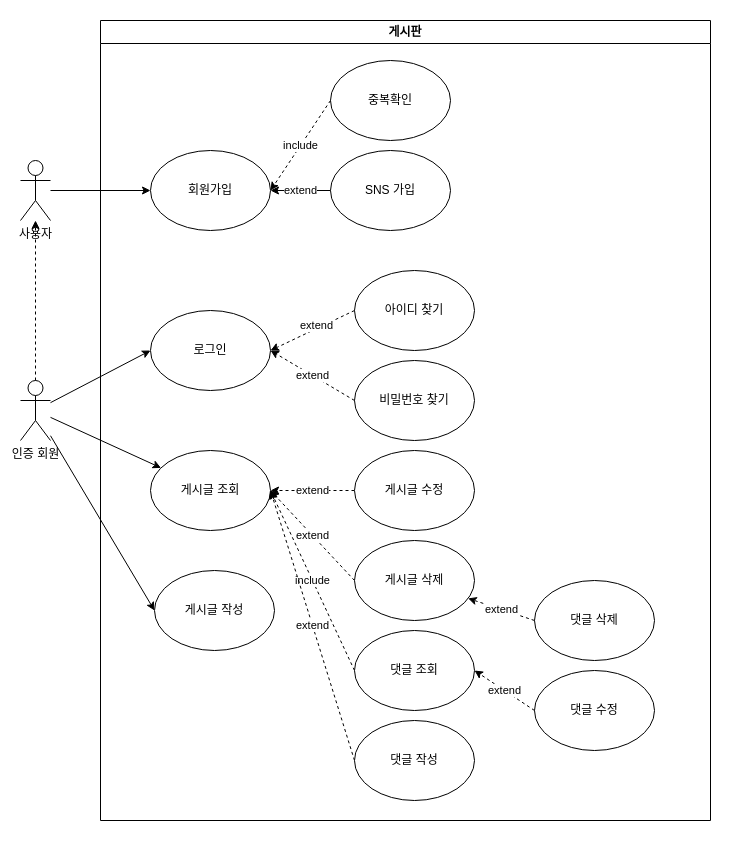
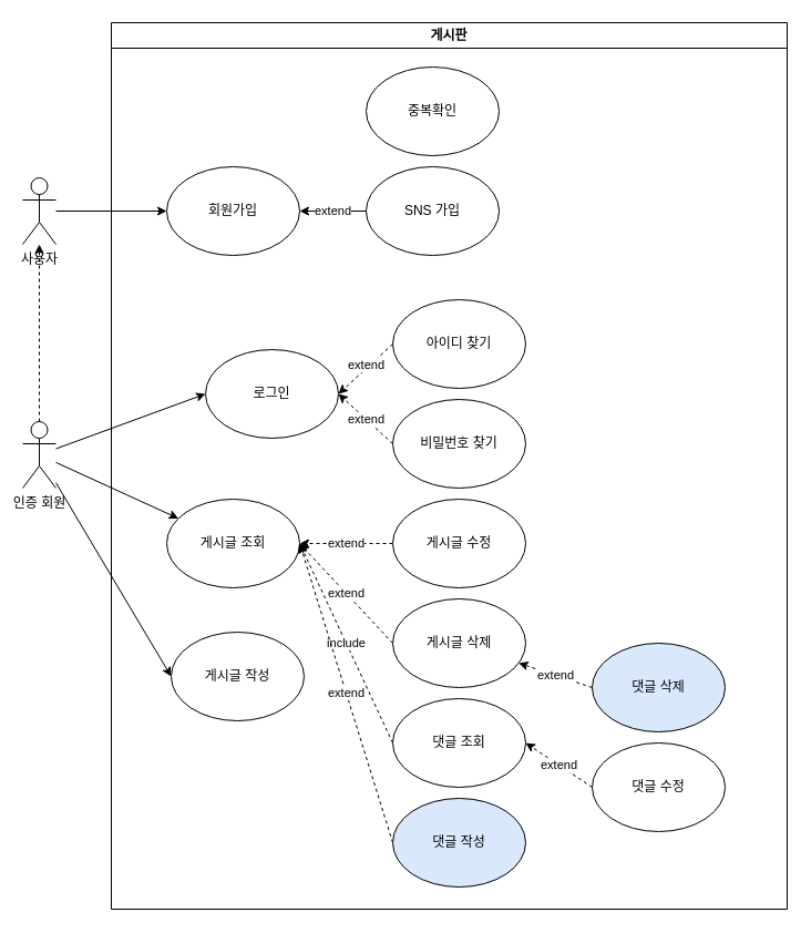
- <mxCell id="34" value="include" style="endArrow=classic;html=1;rounded=0;exitX=0;exitY=0.5;exitDx=0;exitDy=0;entryX=1;entryY=0.5;entryDx=0;entryDy=0;dashed=1;" parent="9" source="33" target="30" edge="1"><mxGeometry width="50" height="50" relative="1" as="geometry"><mxPoint x="230" y="110" as="sourcePoint" /><mxPoint x="170" y="190" as="targetPoint" /></mxGeometry></mxCell>
- <mxCell id="10" value="로그인" style="ellipse;whiteSpace=wrap;html=1;" parent="9" vertex="1"><mxGeometry x="50" y="290" width="120" height="80" as="geometry" /></mxCell>
+ <mxCell id="10" value="로그인" style="ellipse;whiteSpace=wrap;html=1;" parent="9" vertex="1"><mxGeometry x="85" y="295" width="120" height="80" as="geometry" /></mxCell>
- <mxCell id="22" value="댓글 삭제" style="ellipse;whiteSpace=wrap;html=1;" parent="9" vertex="1"><mxGeometry x="434" y="560" width="120" height="80" as="geometry" /></mxCell>
+ <mxCell id="22" value="댓글 삭제" style="ellipse;whiteSpace=wrap;html=1;fillColor=#dae8fc;" parent="9" vertex="1"><mxGeometry x="434" y="560" width="120" height="80" as="geometry" /></mxCell>
- <mxCell id="19" value="댓글 작성" style="ellipse;whiteSpace=wrap;html=1;" parent="9" vertex="1"><mxGeometry x="254" y="700" width="120" height="80" as="geometry" /></mxCell>
+ <mxCell id="19" value="댓글 작성" style="ellipse;whiteSpace=wrap;html=1;fillColor=#dae8fc;" parent="9" vertex="1"><mxGeometry x="254" y="700" width="120" height="80" as="geometry" /></mxCell>
